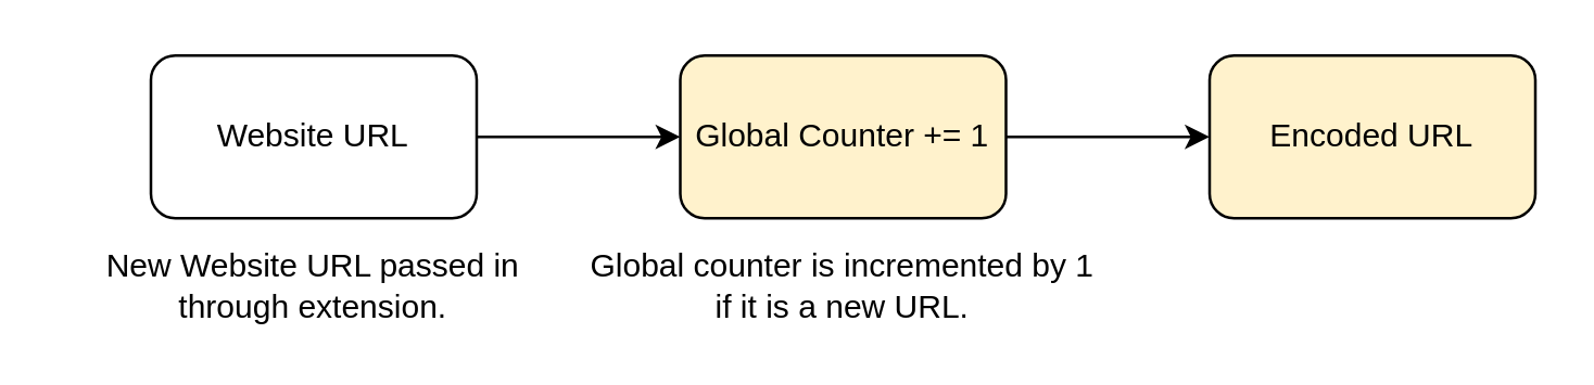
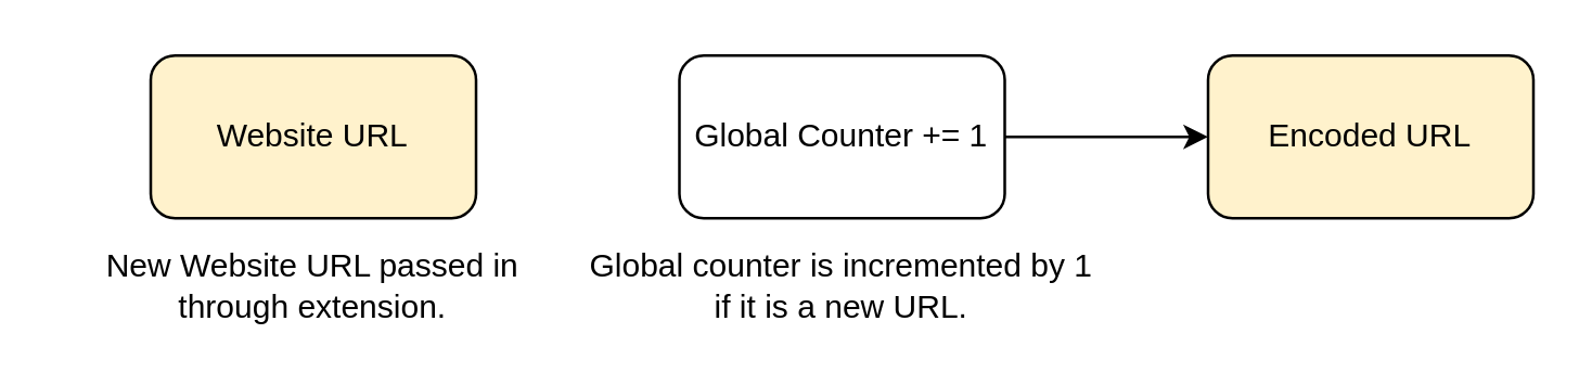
- <mxCell id="2" value="Website URL" style="rounded=1;whiteSpace=wrap;html=1;" vertex="1" parent="1"><mxGeometry x="55" y="20" width="120" height="60" as="geometry" /></mxCell>
+ <mxCell id="2" value="Website URL" style="rounded=1;whiteSpace=wrap;html=1;fillColor=#fff2cc;" vertex="1" parent="1"><mxGeometry x="55" y="20" width="120" height="60" as="geometry" /></mxCell>
- <mxCell id="5" value="" style="endArrow=classic;html=1;rounded=0;exitX=1;exitY=0.5;exitDx=0;exitDy=0;entryX=0;entryY=0.5;entryDx=0;entryDy=0;" edge="1" parent="1" source="2" target="3"><mxGeometry width="50" height="50" relative="1" as="geometry"><mxPoint x="345" y="190" as="sourcePoint" /><mxPoint x="395" y="140" as="targetPoint" /></mxGeometry></mxCell>
- <mxCell id="3" value="Global Counter += 1" style="rounded=1;whiteSpace=wrap;html=1;fillColor=#fff2cc;" vertex="1" parent="1"><mxGeometry x="250" y="20" width="120" height="60" as="geometry" /></mxCell>
+ <mxCell id="3" value="Global Counter += 1" style="rounded=1;whiteSpace=wrap;html=1;" vertex="1" parent="1"><mxGeometry x="250" y="20" width="120" height="60" as="geometry" /></mxCell>
